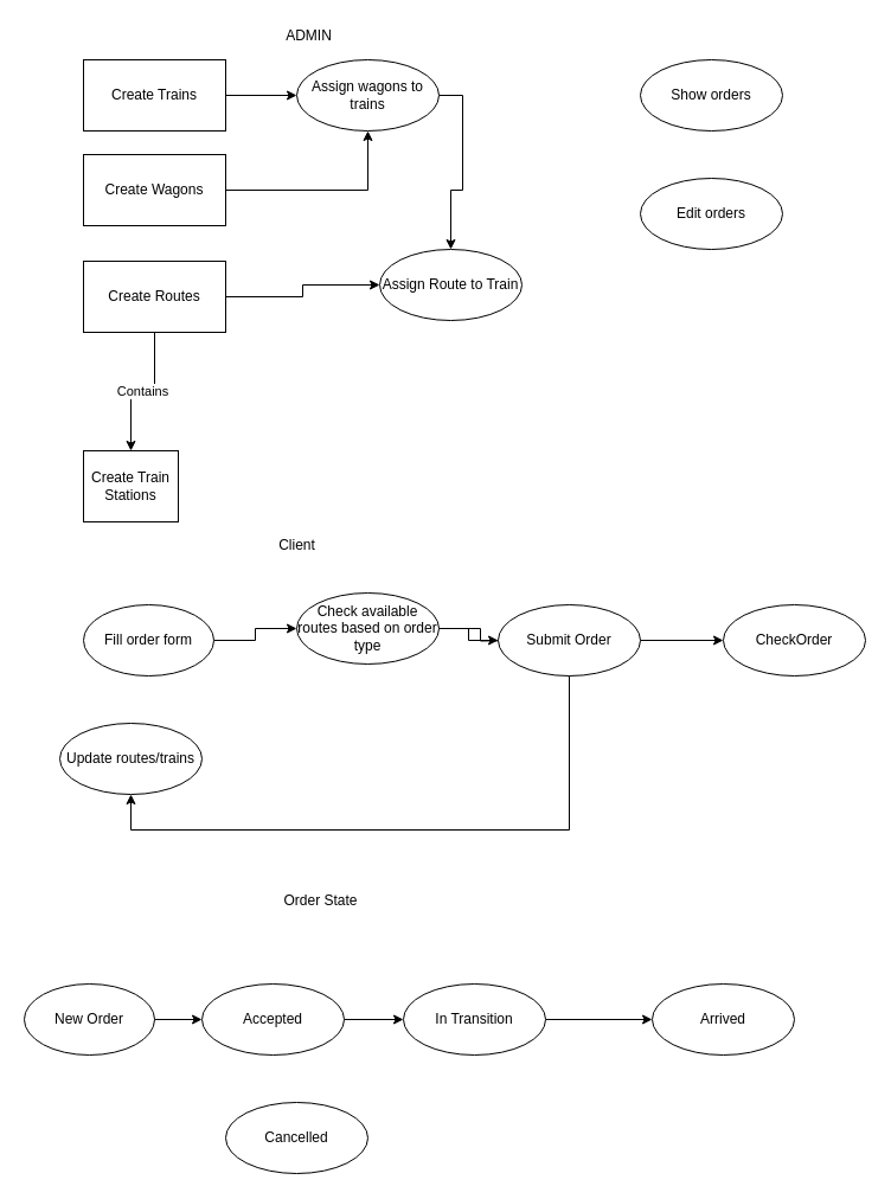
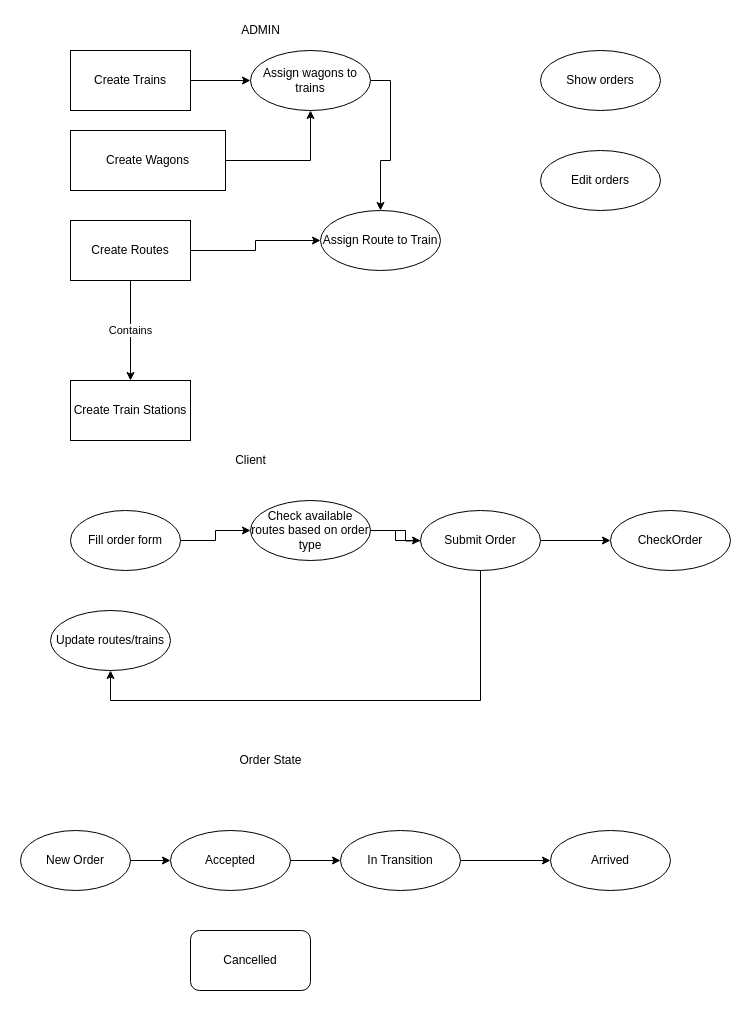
- <mxCell id="6" value="Create Wagons" style="rounded=0;whiteSpace=wrap;html=1;" vertex="1" parent="1"><mxGeometry x="70" y="130" width="120" height="60" as="geometry" /></mxCell>
+ <mxCell id="6" value="Create Wagons" style="rounded=0;whiteSpace=wrap;html=1;" vertex="1" parent="1"><mxGeometry x="70" y="130" width="155" height="60" as="geometry" /></mxCell>
- <mxCell id="10" value="Create Train Stations" style="whiteSpace=wrap;html=1;" vertex="1" parent="1"><mxGeometry x="70" y="380" width="80" height="60" as="geometry" /></mxCell>
+ <mxCell id="10" value="Create Train Stations" style="whiteSpace=wrap;html=1;" vertex="1" parent="1"><mxGeometry x="70" y="380" width="120" height="60" as="geometry" /></mxCell>
- <mxCell id="34" value="Cancelled" style="ellipse;whiteSpace=wrap;html=1;" vertex="1" parent="1"><mxGeometry x="190" y="930" width="120" height="60" as="geometry" /></mxCell>
+ <mxCell id="34" value="Cancelled" style="whiteSpace=wrap;html=1;rounded=1;" vertex="1" parent="1"><mxGeometry x="190" y="930" width="120" height="60" as="geometry" /></mxCell>
